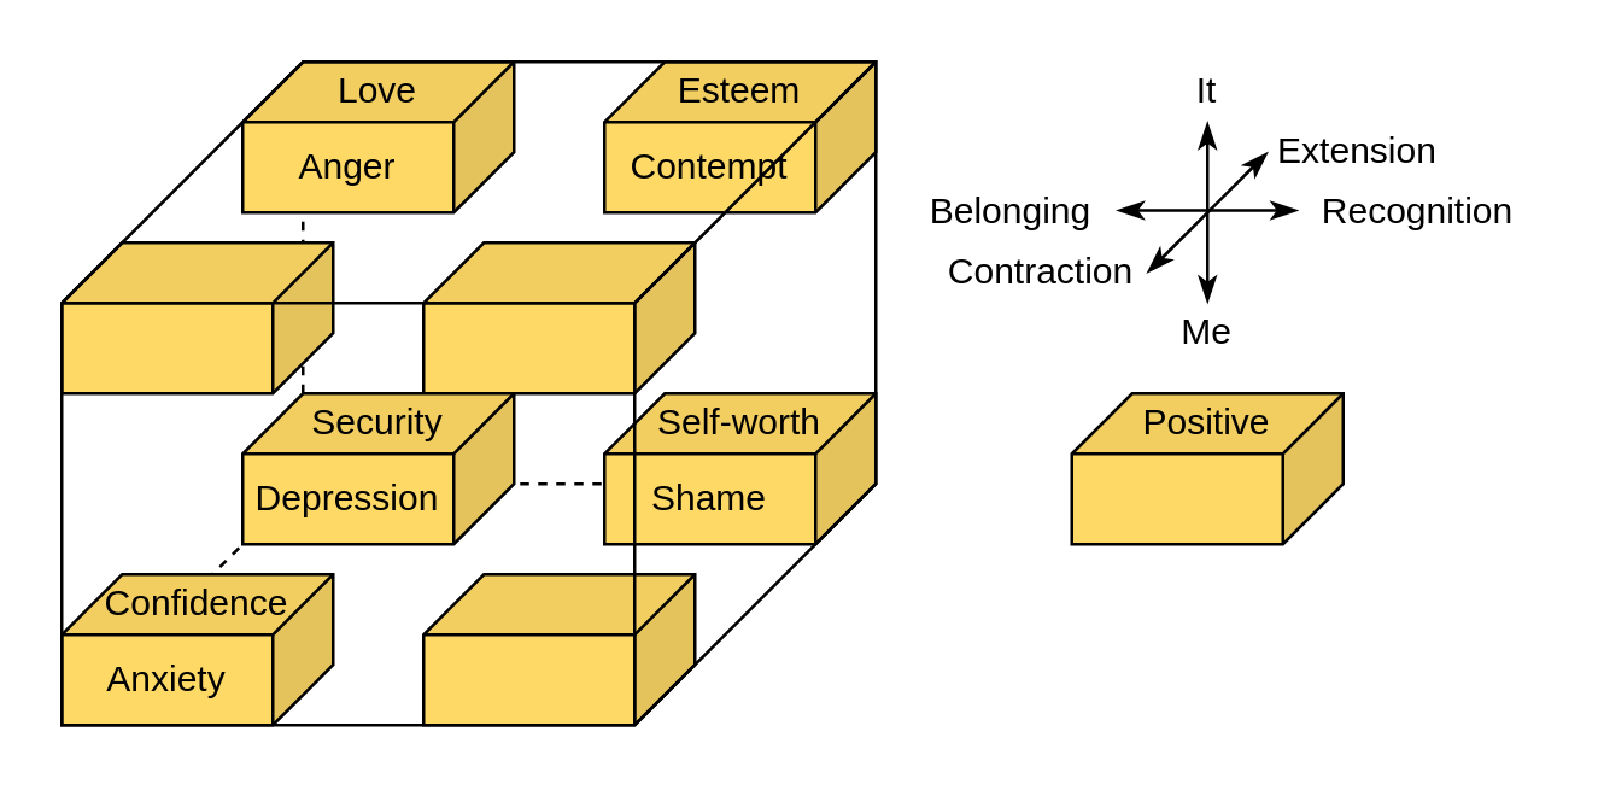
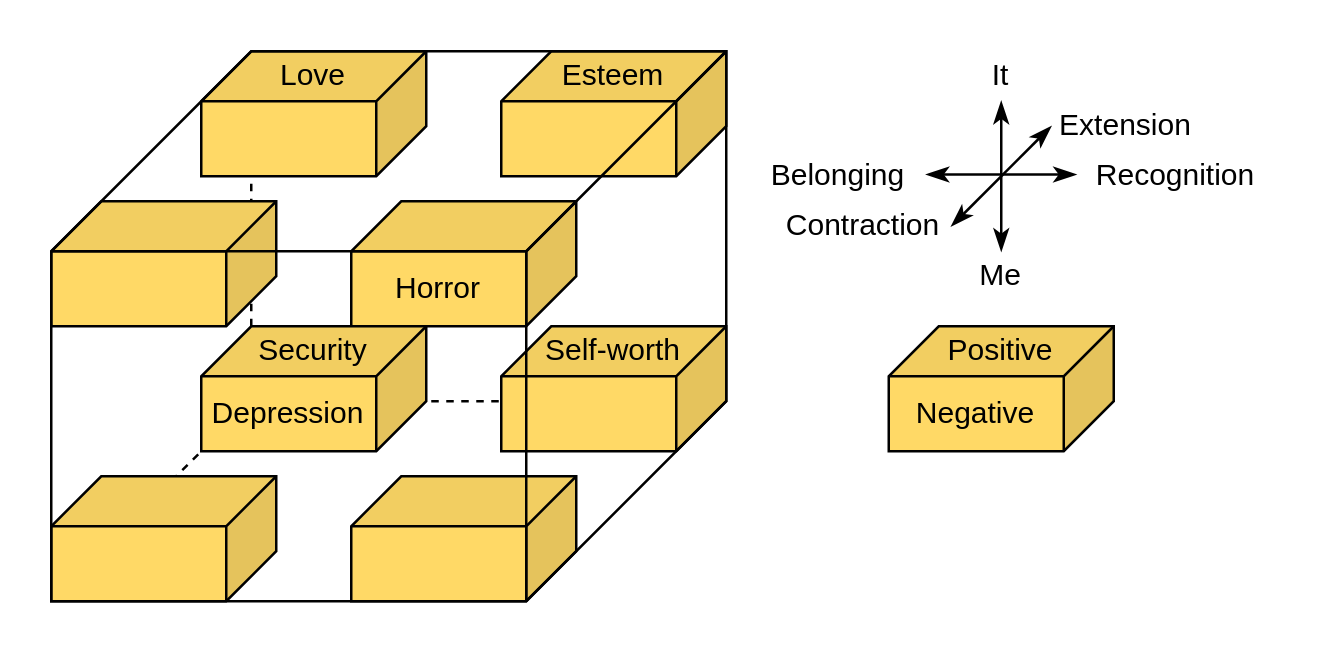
- <mxCell id="8" value="Anger" style="shape=parallelogram;perimeter=parallelogramPerimeter;whiteSpace=wrap;html=1;fixedSize=1;size=-20;fillColor=none;strokeColor=none;" parent="1" vertex="1"><mxGeometry x="80" y="40" width="70" height="30" as="geometry" /></mxCell>
- <mxCell id="10" value="Contempt" style="shape=parallelogram;perimeter=parallelogramPerimeter;whiteSpace=wrap;html=1;fixedSize=1;size=-20;fillColor=none;strokeColor=none;" parent="1" vertex="1"><mxGeometry x="200" y="40" width="70" height="30" as="geometry" /></mxCell>
+ <mxCell id="13" value="Horror" style="shape=parallelogram;perimeter=parallelogramPerimeter;whiteSpace=wrap;html=1;fixedSize=1;size=-20;fillColor=none;strokeColor=none;" parent="1" vertex="1"><mxGeometry x="140" y="100" width="70" height="30" as="geometry" /></mxCell>
- <mxCell id="36" value="Shame" style="shape=parallelogram;perimeter=parallelogramPerimeter;whiteSpace=wrap;html=1;fixedSize=1;size=-20;fillColor=none;strokeColor=none;" vertex="1" parent="1"><mxGeometry x="200" y="150" width="70" height="30" as="geometry" /></mxCell>
+ <mxCell id="29" value="Negative" style="shape=parallelogram;perimeter=parallelogramPerimeter;whiteSpace=wrap;html=1;fixedSize=1;size=-20;fillColor=none;strokeColor=none;" parent="1" vertex="1"><mxGeometry x="355" y="150" width="70" height="30" as="geometry" /></mxCell>
- <mxCell id="33" value="Confidence" style="shape=parallelogram;perimeter=parallelogramPerimeter;whiteSpace=wrap;html=1;fixedSize=1;size=20;fillColor=none;strokeColor=none;" vertex="1" parent="1"><mxGeometry x="20" y="190" width="90" height="20" as="geometry" /></mxCell>
- <mxCell id="32" value="Anxiety" style="shape=parallelogram;perimeter=parallelogramPerimeter;whiteSpace=wrap;html=1;fixedSize=1;size=-20;fillColor=none;strokeColor=none;" vertex="1" parent="1"><mxGeometry x="20" y="210" width="70" height="30" as="geometry" /></mxCell>
